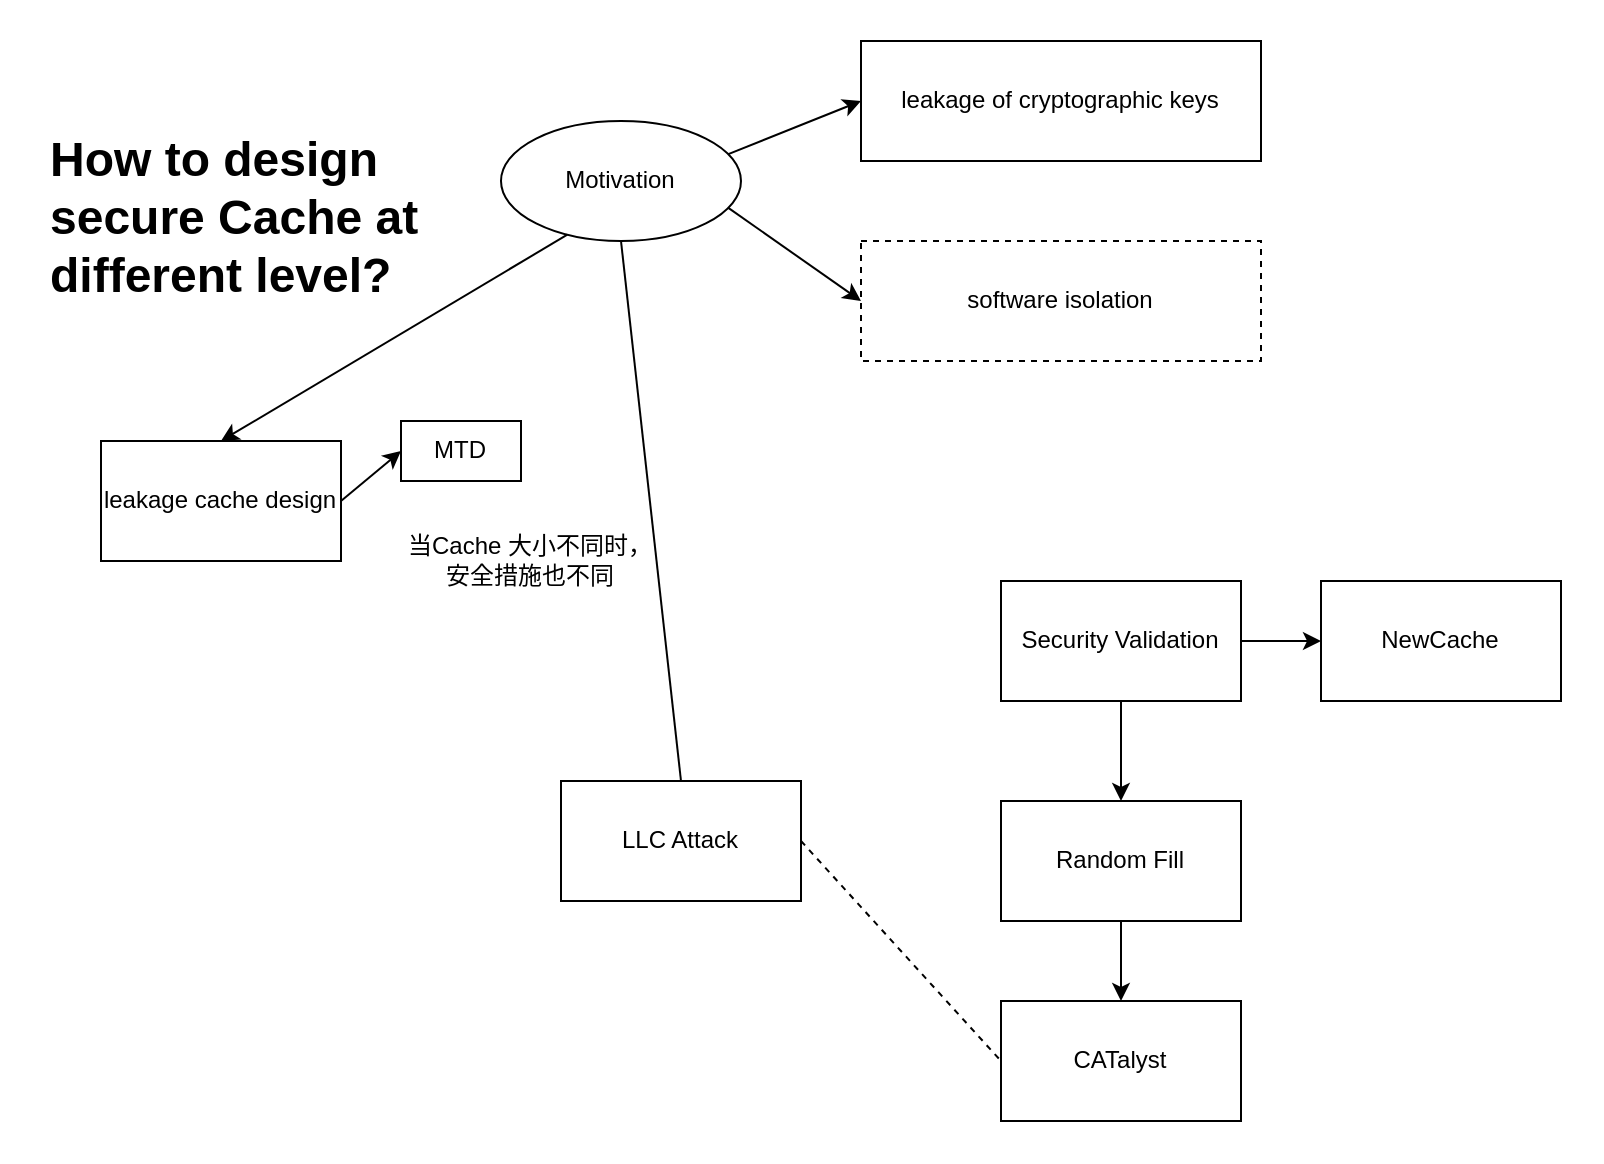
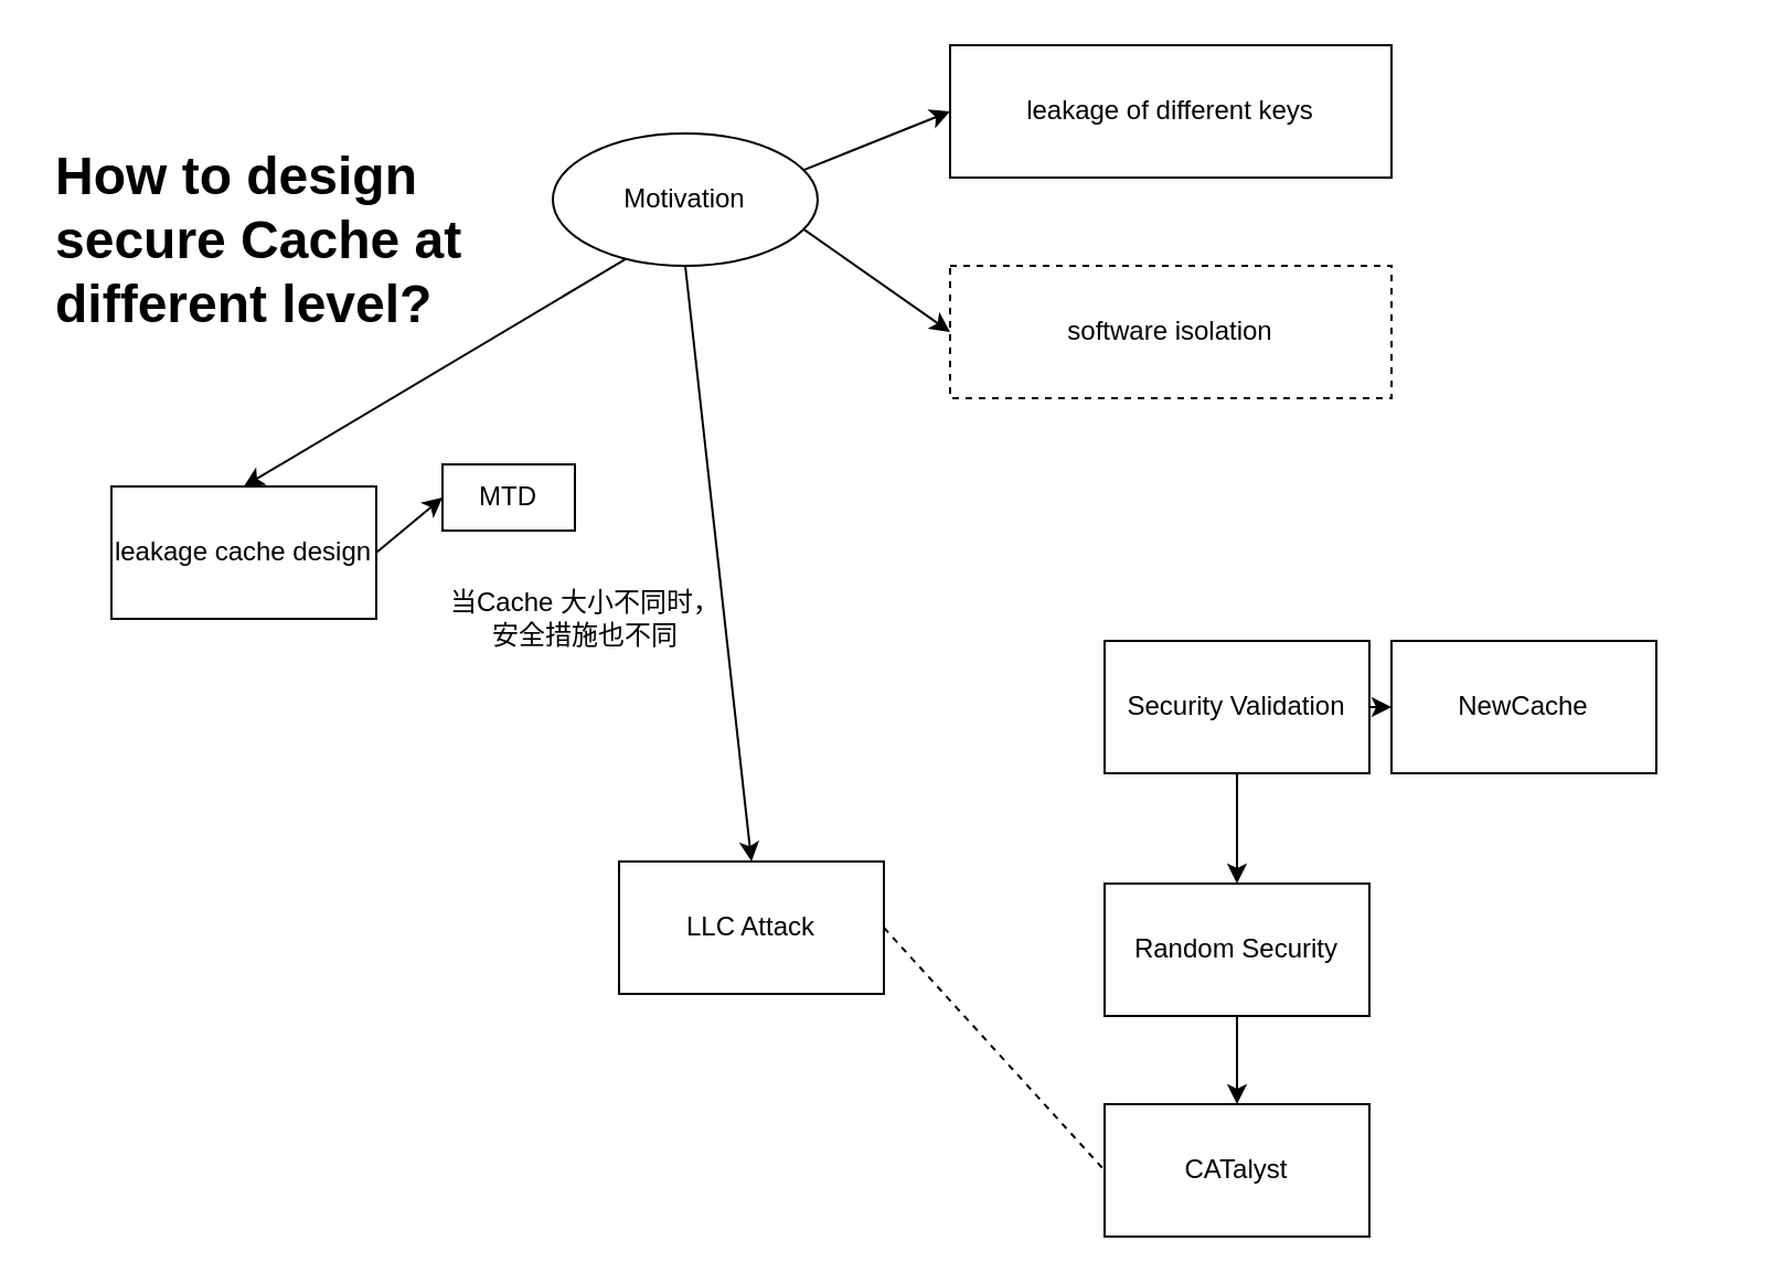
- <mxCell id="3" value="leakage of cryptographic keys" style="rounded=0;whiteSpace=wrap;html=1;" vertex="1" parent="1"><mxGeometry x="430" y="20" width="200" height="60" as="geometry" /></mxCell>
+ <mxCell id="3" value="leakage of different keys" style="rounded=0;whiteSpace=wrap;html=1;" vertex="1" parent="1"><mxGeometry x="430" y="20" width="200" height="60" as="geometry" /></mxCell>
- <mxCell id="15" value="NewCache" style="rounded=0;whiteSpace=wrap;html=1;" vertex="1" parent="1"><mxGeometry x="660" y="290" width="120" height="60" as="geometry" /></mxCell>
+ <mxCell id="15" value="NewCache" style="rounded=0;whiteSpace=wrap;html=1;" vertex="1" parent="1"><mxGeometry x="630" y="290" width="120" height="60" as="geometry" /></mxCell>
- <mxCell id="20" value="" style="endArrow=none;html=1;exitX=0.5;exitY=1;exitDx=0;exitDy=0;entryX=0.5;entryY=0;entryDx=0;entryDy=0;" edge="1" parent="1" source="2" target="19"><mxGeometry width="50" height="50" relative="1" as="geometry"><mxPoint x="420" y="350" as="sourcePoint" /><mxPoint x="470" y="300" as="targetPoint" /></mxGeometry></mxCell>
+ <mxCell id="20" value="" style="endArrow=classic;html=1;exitX=0.5;exitY=1;exitDx=0;exitDy=0;entryX=0.5;entryY=0;entryDx=0;entryDy=0;" edge="1" parent="1" source="2" target="19"><mxGeometry width="50" height="50" relative="1" as="geometry"><mxPoint x="420" y="350" as="sourcePoint" /><mxPoint x="470" y="300" as="targetPoint" /></mxGeometry></mxCell>
- <mxCell id="18" value="Random Fill" style="rounded=0;whiteSpace=wrap;html=1;" vertex="1" parent="1"><mxGeometry x="500" y="400" width="120" height="60" as="geometry" /></mxCell>
+ <mxCell id="18" value="Random Security" style="rounded=0;whiteSpace=wrap;html=1;" vertex="1" parent="1"><mxGeometry x="500" y="400" width="120" height="60" as="geometry" /></mxCell>
